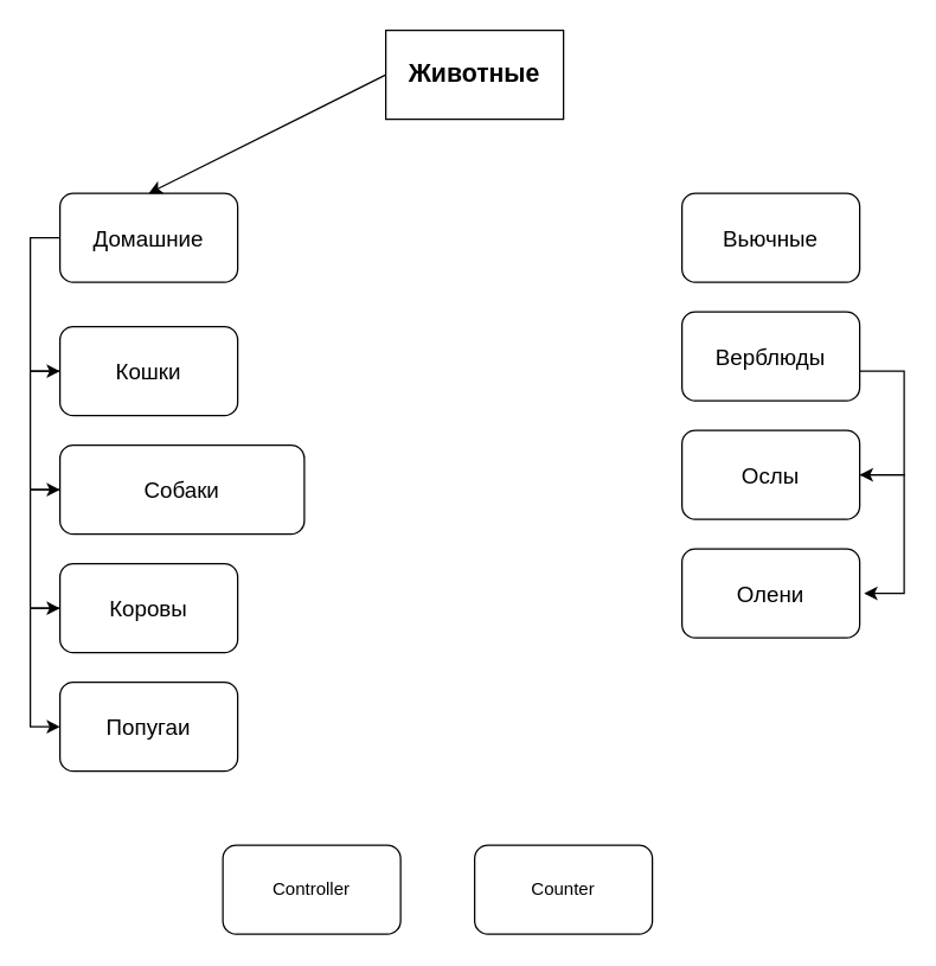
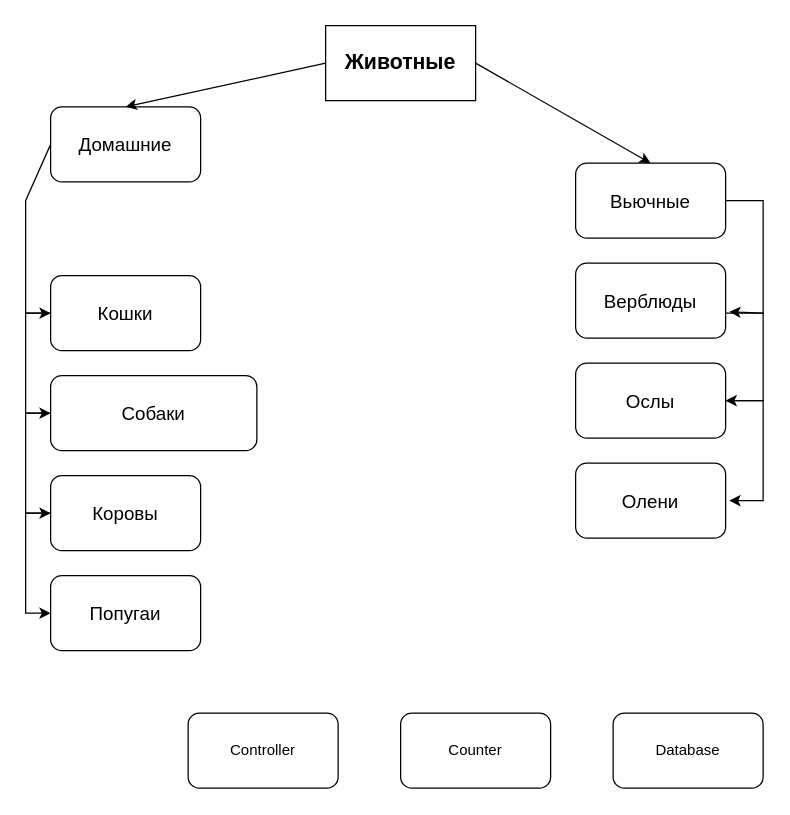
+ <mxCell id="13" value="" style="endArrow=classic;html=1;rounded=0;exitX=1;exitY=0.5;exitDx=0;exitDy=0;entryX=0.5;entryY=0;entryDx=0;entryDy=0;" edge="1" parent="1" source="2" target="4"><mxGeometry width="50" height="50" relative="1" as="geometry"><mxPoint x="270" y="60" as="sourcePoint" /><mxPoint x="110" y="140" as="targetPoint" /></mxGeometry></mxCell>
- <mxCell id="3" value="&lt;font style=&quot;font-size: 15px;&quot;&gt;Домашние&lt;/font&gt;" style="rounded=1;whiteSpace=wrap;html=1;" vertex="1" parent="1"><mxGeometry x="40" y="130" width="120" height="60" as="geometry" /></mxCell>
+ <mxCell id="3" value="&lt;font style=&quot;font-size: 15px;&quot;&gt;Домашние&lt;/font&gt;" style="rounded=1;whiteSpace=wrap;html=1;" vertex="1" parent="1"><mxGeometry x="40" y="85" width="120" height="60" as="geometry" /></mxCell>
+ <mxCell id="18" value="" style="endArrow=classic;html=1;rounded=0;exitX=1;exitY=0.5;exitDx=0;exitDy=0;entryX=1.025;entryY=0.65;entryDx=0;entryDy=0;entryPerimeter=0;" edge="1" parent="1" source="4" target="9"><mxGeometry width="50" height="50" relative="1" as="geometry"><mxPoint x="270" y="410" as="sourcePoint" /><mxPoint x="320" y="360" as="targetPoint" /><Array as="points"><mxPoint x="610" y="160" /><mxPoint x="610" y="250" /></Array></mxGeometry></mxCell>
+ <mxCell id="23" value="Database" style="rounded=1;whiteSpace=wrap;html=1;" vertex="1" parent="1"><mxGeometry x="490" y="570" width="120" height="60" as="geometry" /></mxCell>
